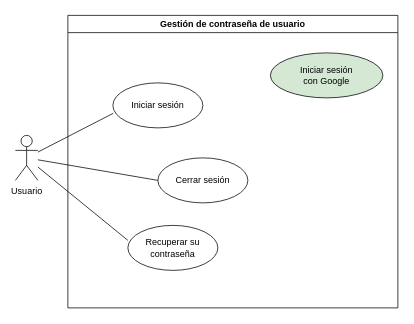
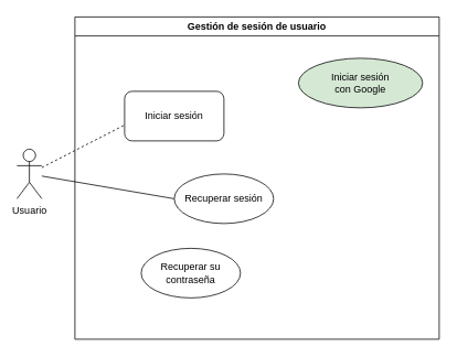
- <mxCell id="3" value="Gestión de contraseña de usuario" style="swimlane;whiteSpace=wrap;html=1;movable=1;resizable=1;rotatable=1;deletable=1;editable=1;locked=0;connectable=1;" parent="1" vertex="1"><mxGeometry x="90" y="20" width="440" height="390" as="geometry"><mxRectangle x="170" y="90" width="140" height="30" as="alternateBounds" /></mxGeometry></mxCell>
+ <mxCell id="3" value="Gestión de sesión de usuario" style="swimlane;whiteSpace=wrap;html=1;movable=1;resizable=1;rotatable=1;deletable=1;editable=1;locked=0;connectable=1;" parent="1" vertex="1"><mxGeometry x="90" y="20" width="440" height="390" as="geometry"><mxRectangle x="170" y="90" width="140" height="30" as="alternateBounds" /></mxGeometry></mxCell>
- <mxCell id="4" value="Iniciar sesión" style="ellipse;whiteSpace=wrap;html=1;" parent="3" vertex="1"><mxGeometry x="60" y="90" width="120" height="60" as="geometry" /></mxCell>
+ <mxCell id="4" value="Iniciar sesión" style="whiteSpace=wrap;html=1;rounded=1;" parent="3" vertex="1"><mxGeometry x="60" y="90" width="120" height="60" as="geometry" /></mxCell>
- <mxCell id="9" value="" style="endArrow=none;html=1;rounded=0;entryX=0.004;entryY=0.676;entryDx=0;entryDy=0;entryPerimeter=0;" parent="1" source="2" target="4" edge="1"><mxGeometry width="50" height="50" relative="1" as="geometry"><mxPoint x="40" y="190" as="sourcePoint" /><mxPoint x="140" y="150" as="targetPoint" /></mxGeometry></mxCell>
+ <mxCell id="9" value="" style="endArrow=none;html=1;rounded=0;entryX=0.004;entryY=0.676;entryDx=0;entryDy=0;entryPerimeter=0;dashed=1;" parent="1" source="2" target="4" edge="1"><mxGeometry width="50" height="50" relative="1" as="geometry"><mxPoint x="40" y="190" as="sourcePoint" /><mxPoint x="140" y="150" as="targetPoint" /></mxGeometry></mxCell>
- <mxCell id="5" value="Cerrar sesión" style="ellipse;whiteSpace=wrap;html=1;" parent="3" vertex="1"><mxGeometry x="120" y="190" width="120" height="60" as="geometry" /></mxCell>
+ <mxCell id="5" value="Recuperar sesión" style="ellipse;whiteSpace=wrap;html=1;" parent="3" vertex="1"><mxGeometry x="120" y="190" width="120" height="60" as="geometry" /></mxCell>
- <mxCell id="11" value="" style="endArrow=none;html=1;rounded=0;entryX=0;entryY=0.333;entryDx=0;entryDy=0;entryPerimeter=0;" parent="1" source="2" target="6" edge="1"><mxGeometry width="50" height="50" relative="1" as="geometry"><mxPoint x="30" y="240" as="sourcePoint" /><mxPoint x="180" y="310" as="targetPoint" /></mxGeometry></mxCell>
